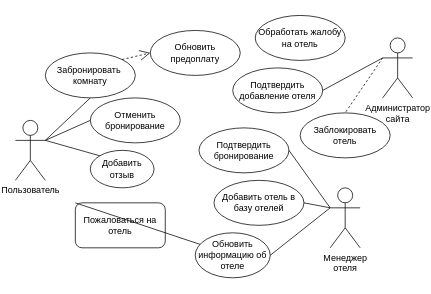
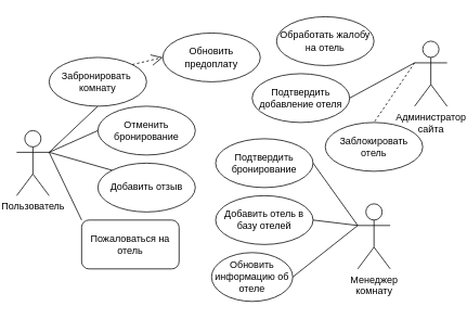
- <mxCell id="10" value="Добавить отзыв" style="ellipse;whiteSpace=wrap;html=1;" vertex="1" parent="1"><mxGeometry x="120" y="200" width="85" height="50" as="geometry" /></mxCell>
+ <mxCell id="10" value="Добавить отзыв" style="ellipse;whiteSpace=wrap;html=1;" vertex="1" parent="1"><mxGeometry x="120" y="200" width="120" height="60" as="geometry" /></mxCell>
- <mxCell id="13" value="Добавить отель в базу отелей" style="ellipse;whiteSpace=wrap;html=1;" vertex="1" parent="1"><mxGeometry x="285" y="240" width="120" height="60" as="geometry" /></mxCell>
+ <mxCell id="13" value="Добавить отель в базу отелей" style="ellipse;whiteSpace=wrap;html=1;" vertex="1" parent="1"><mxGeometry x="265" y="240" width="120" height="60" as="geometry" /></mxCell>
- <mxCell id="19" value="" style="endArrow=none;html=1;exitX=0;exitY=0;exitDx=0;exitDy=0;" edge="1" parent="1" source="11" target="22"><mxGeometry width="50" height="50" relative="1" as="geometry"><mxPoint x="80" y="230" as="sourcePoint" /><mxPoint x="10" y="190" as="targetPoint" /></mxGeometry></mxCell>
+ <mxCell id="19" value="" style="endArrow=none;html=1;exitX=0;exitY=0;exitDx=0;exitDy=0;entryX=1;entryY=0.333;entryDx=0;entryDy=0;entryPerimeter=0;" edge="1" parent="1" source="11" target="2"><mxGeometry width="50" height="50" relative="1" as="geometry"><mxPoint x="80" y="230" as="sourcePoint" /><mxPoint x="10" y="190" as="targetPoint" /></mxGeometry></mxCell>
- <mxCell id="3" value="Менеджер&lt;br&gt;отеля" style="shape=umlActor;verticalLabelPosition=bottom;labelBackgroundColor=#ffffff;verticalAlign=top;html=1;" vertex="1" parent="1"><mxGeometry x="440" y="250" width="40" height="80" as="geometry" /></mxCell>
+ <mxCell id="3" value="Менеджер&lt;br&gt;комнату" style="shape=umlActor;verticalLabelPosition=bottom;labelBackgroundColor=#ffffff;verticalAlign=top;html=1;" vertex="1" parent="1"><mxGeometry x="440" y="250" width="40" height="80" as="geometry" /></mxCell>
